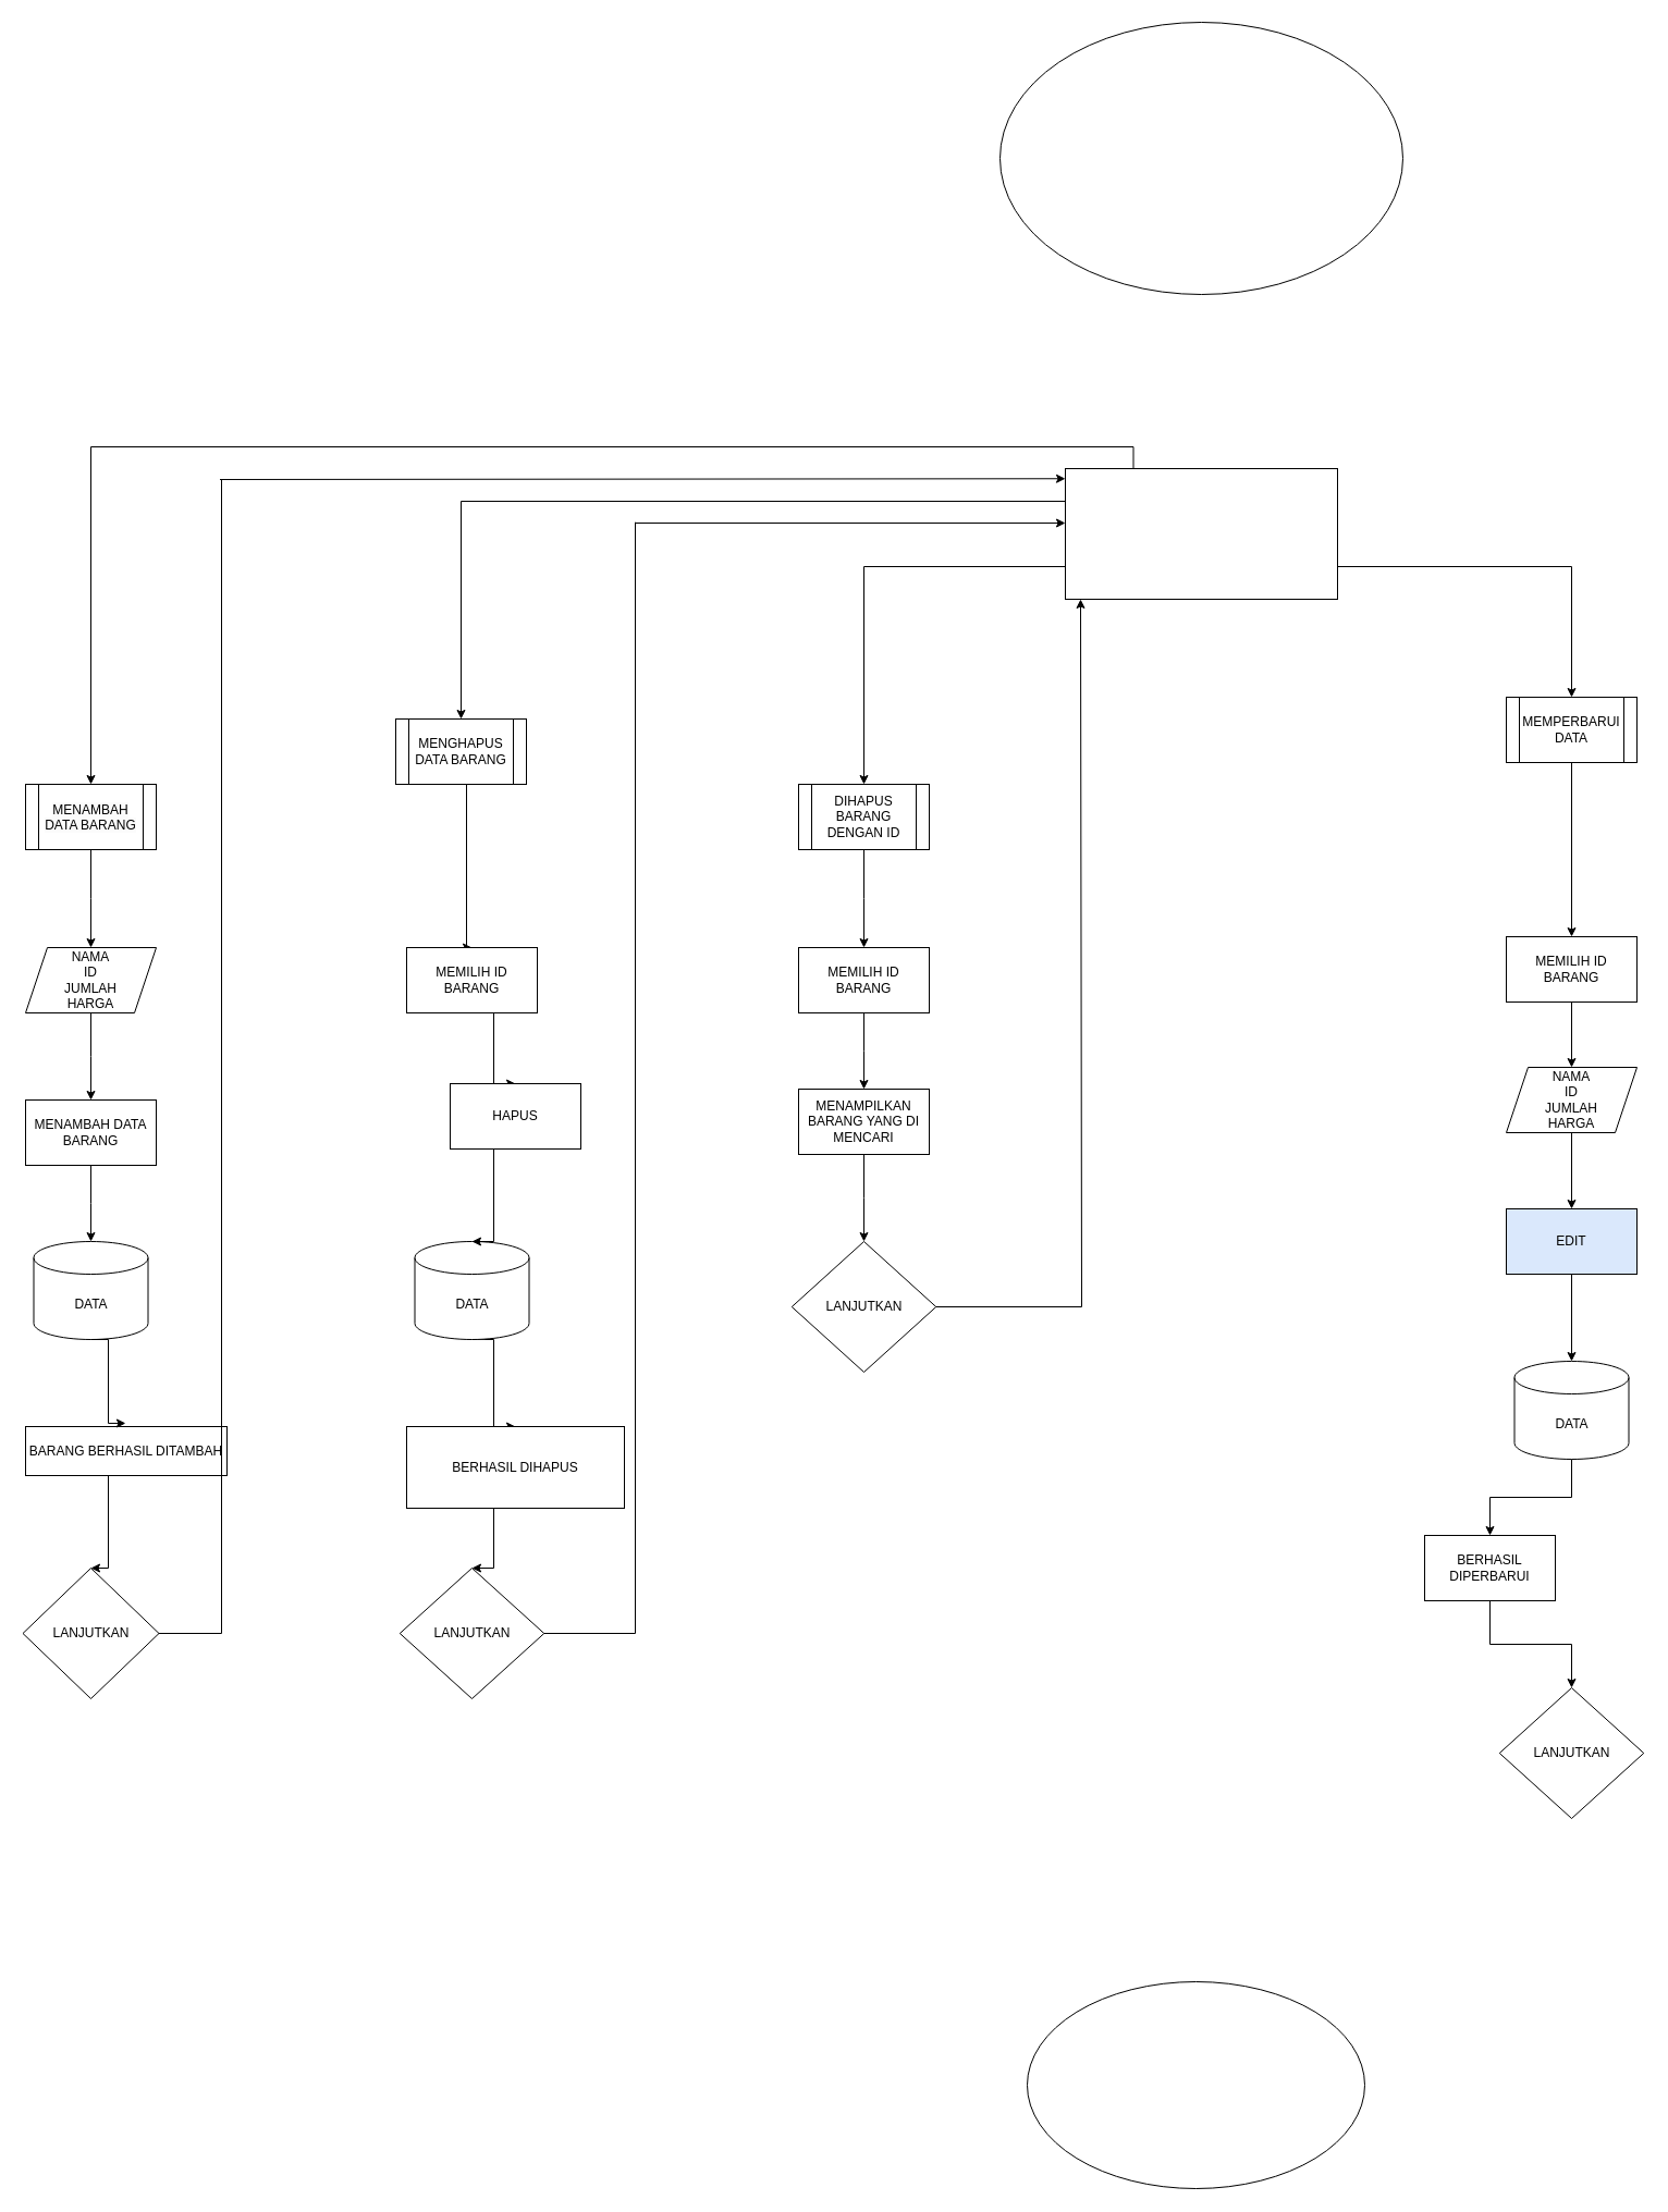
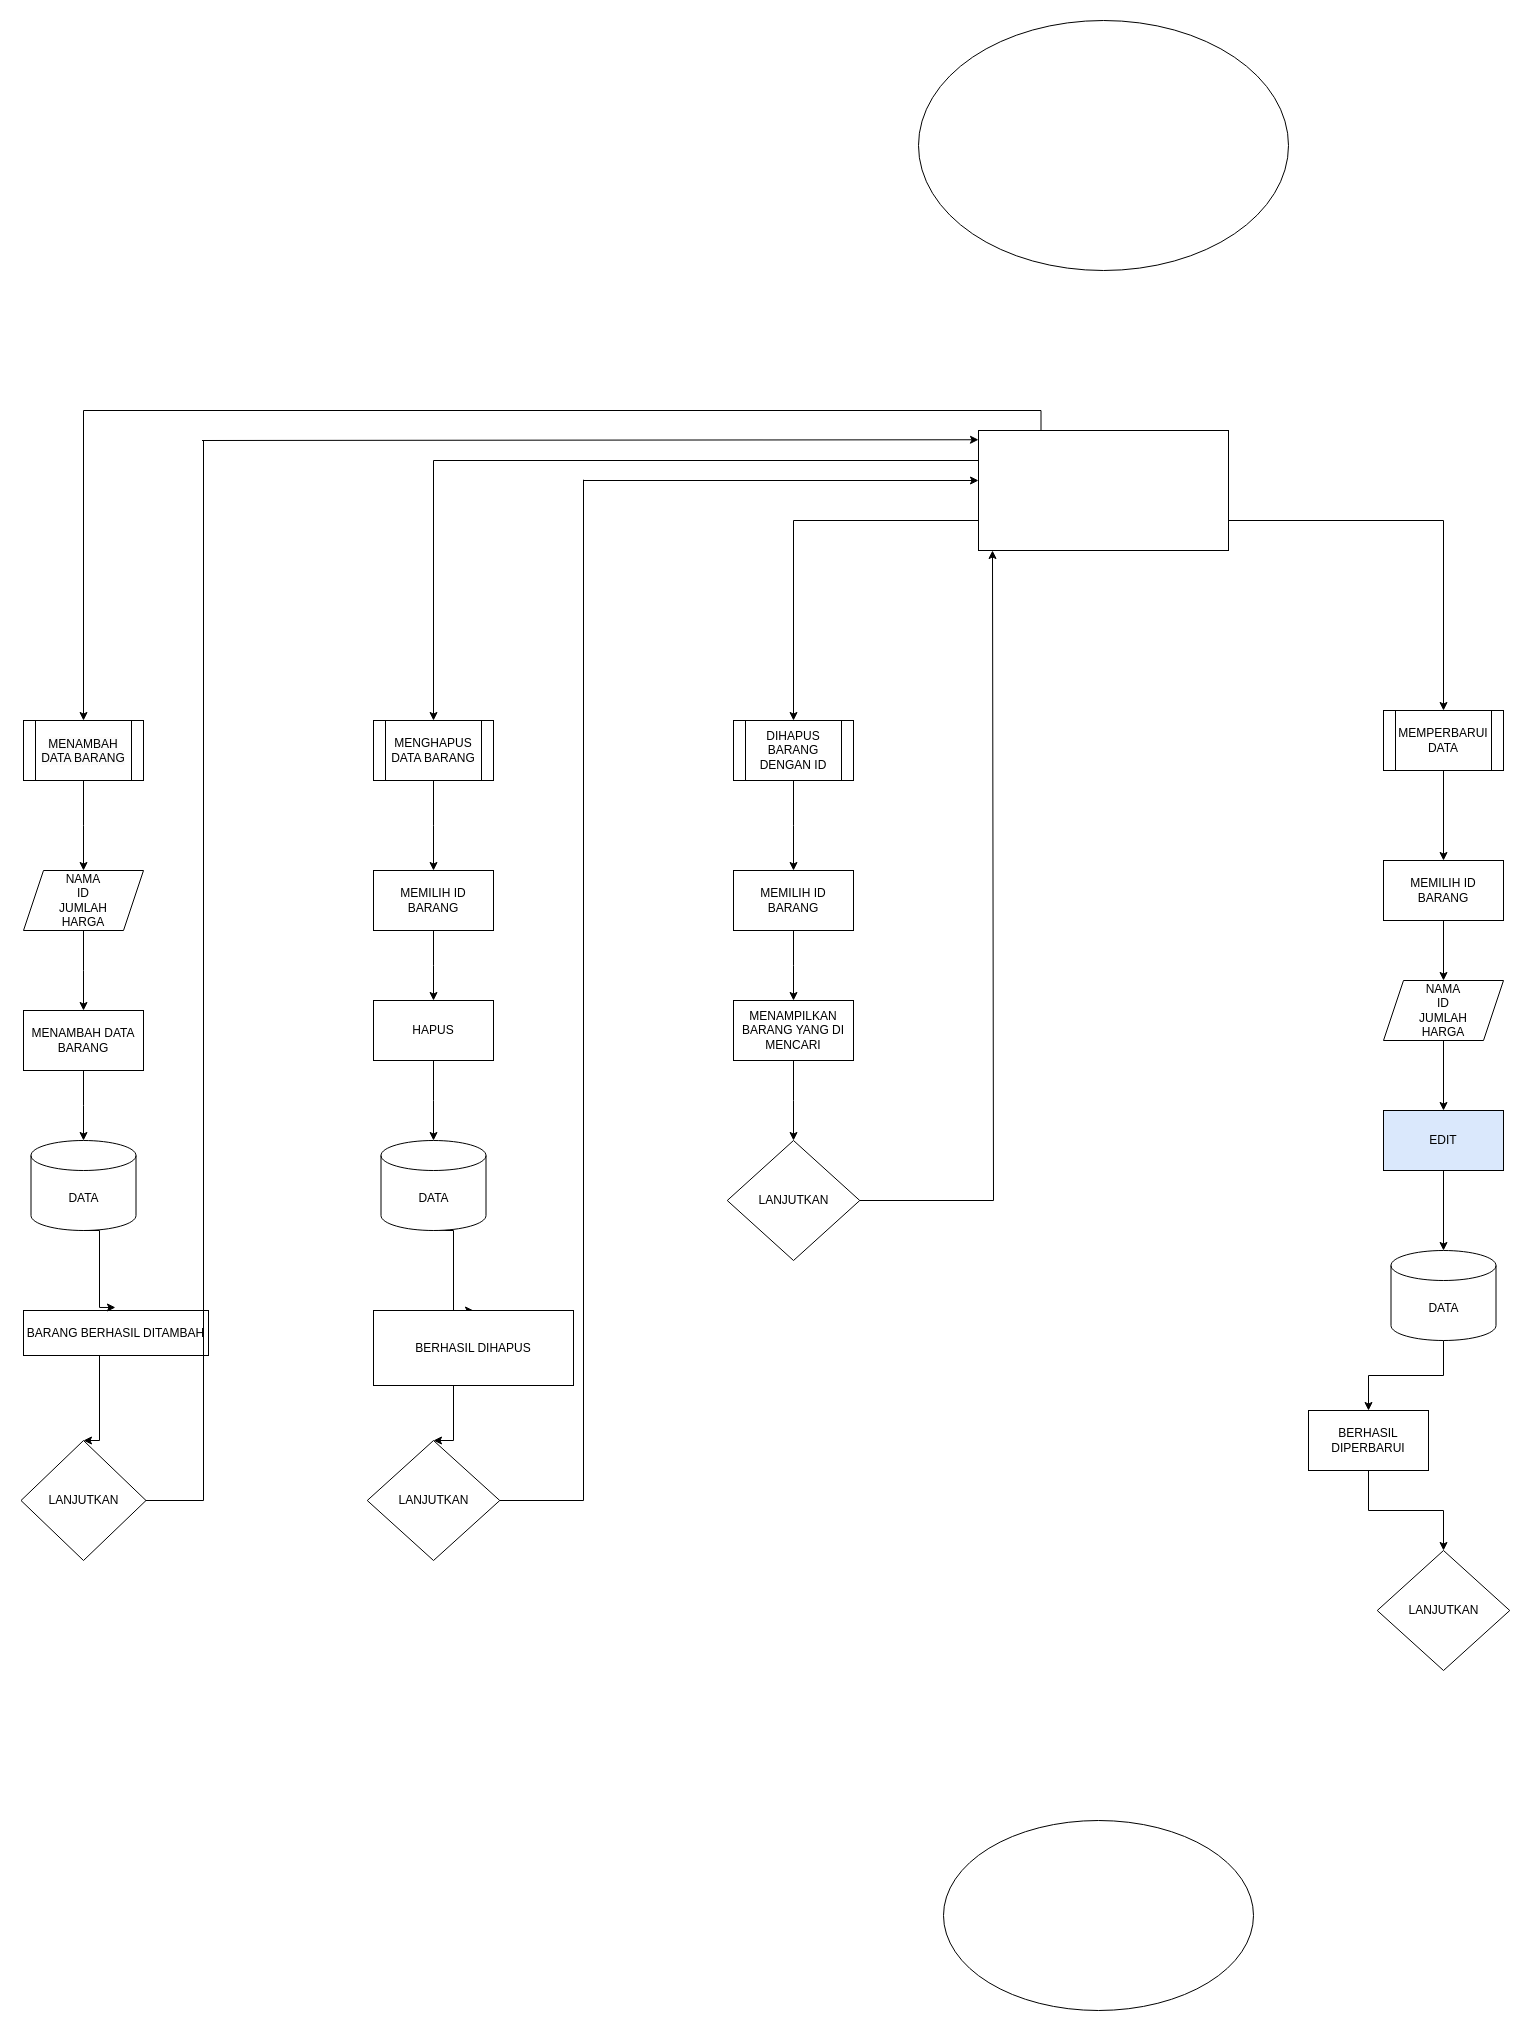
- <mxCell id="49" value="MEMPERBARUI DATA" style="shape=process;whiteSpace=wrap;html=1;backgroundOutline=1;" vertex="1" parent="1"><mxGeometry x="1383" y="640" width="120" height="60" as="geometry" /></mxCell>
+ <mxCell id="49" value="MEMPERBARUI DATA" style="shape=process;whiteSpace=wrap;html=1;backgroundOutline=1;" vertex="1" parent="1"><mxGeometry x="1383" y="710" width="120" height="60" as="geometry" /></mxCell>
- <mxCell id="12" value="MENGHAPUS DATA BARANG" style="shape=process;whiteSpace=wrap;html=1;backgroundOutline=1;" vertex="1" parent="1"><mxGeometry x="363" y="660" width="120" height="60" as="geometry" /></mxCell>
+ <mxCell id="12" value="MENGHAPUS DATA BARANG" style="shape=process;whiteSpace=wrap;html=1;backgroundOutline=1;" vertex="1" parent="1"><mxGeometry x="373" y="720" width="120" height="60" as="geometry" /></mxCell>
- <mxCell id="29" value="HAPUS" style="rounded=0;whiteSpace=wrap;html=1;" vertex="1" parent="1"><mxGeometry x="413" y="995" width="120" height="60" as="geometry" /></mxCell>
+ <mxCell id="29" value="HAPUS" style="rounded=0;whiteSpace=wrap;html=1;" vertex="1" parent="1"><mxGeometry x="373" y="1000" width="120" height="60" as="geometry" /></mxCell>
